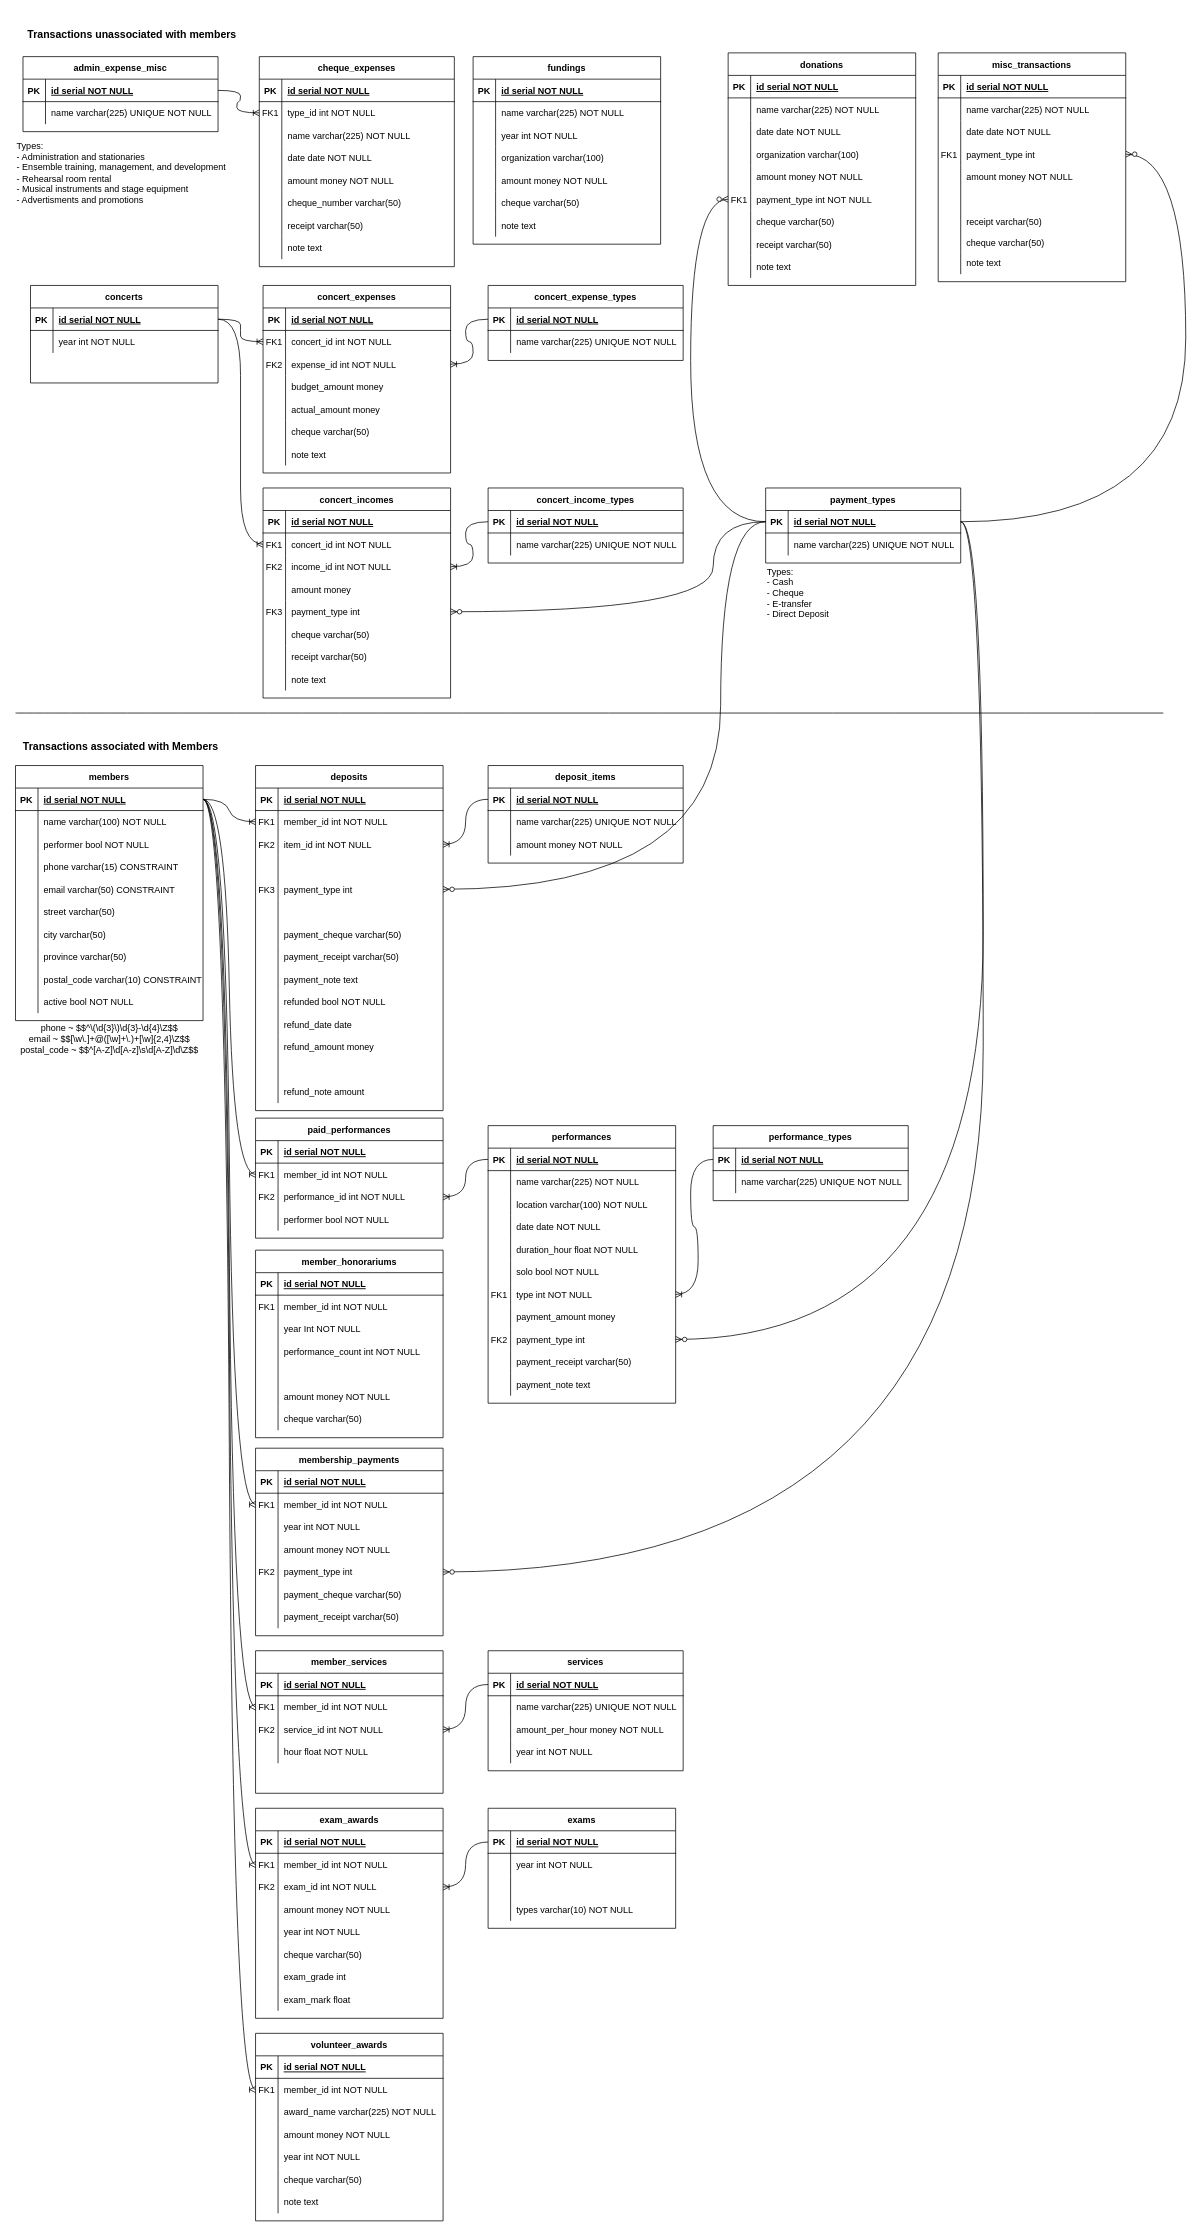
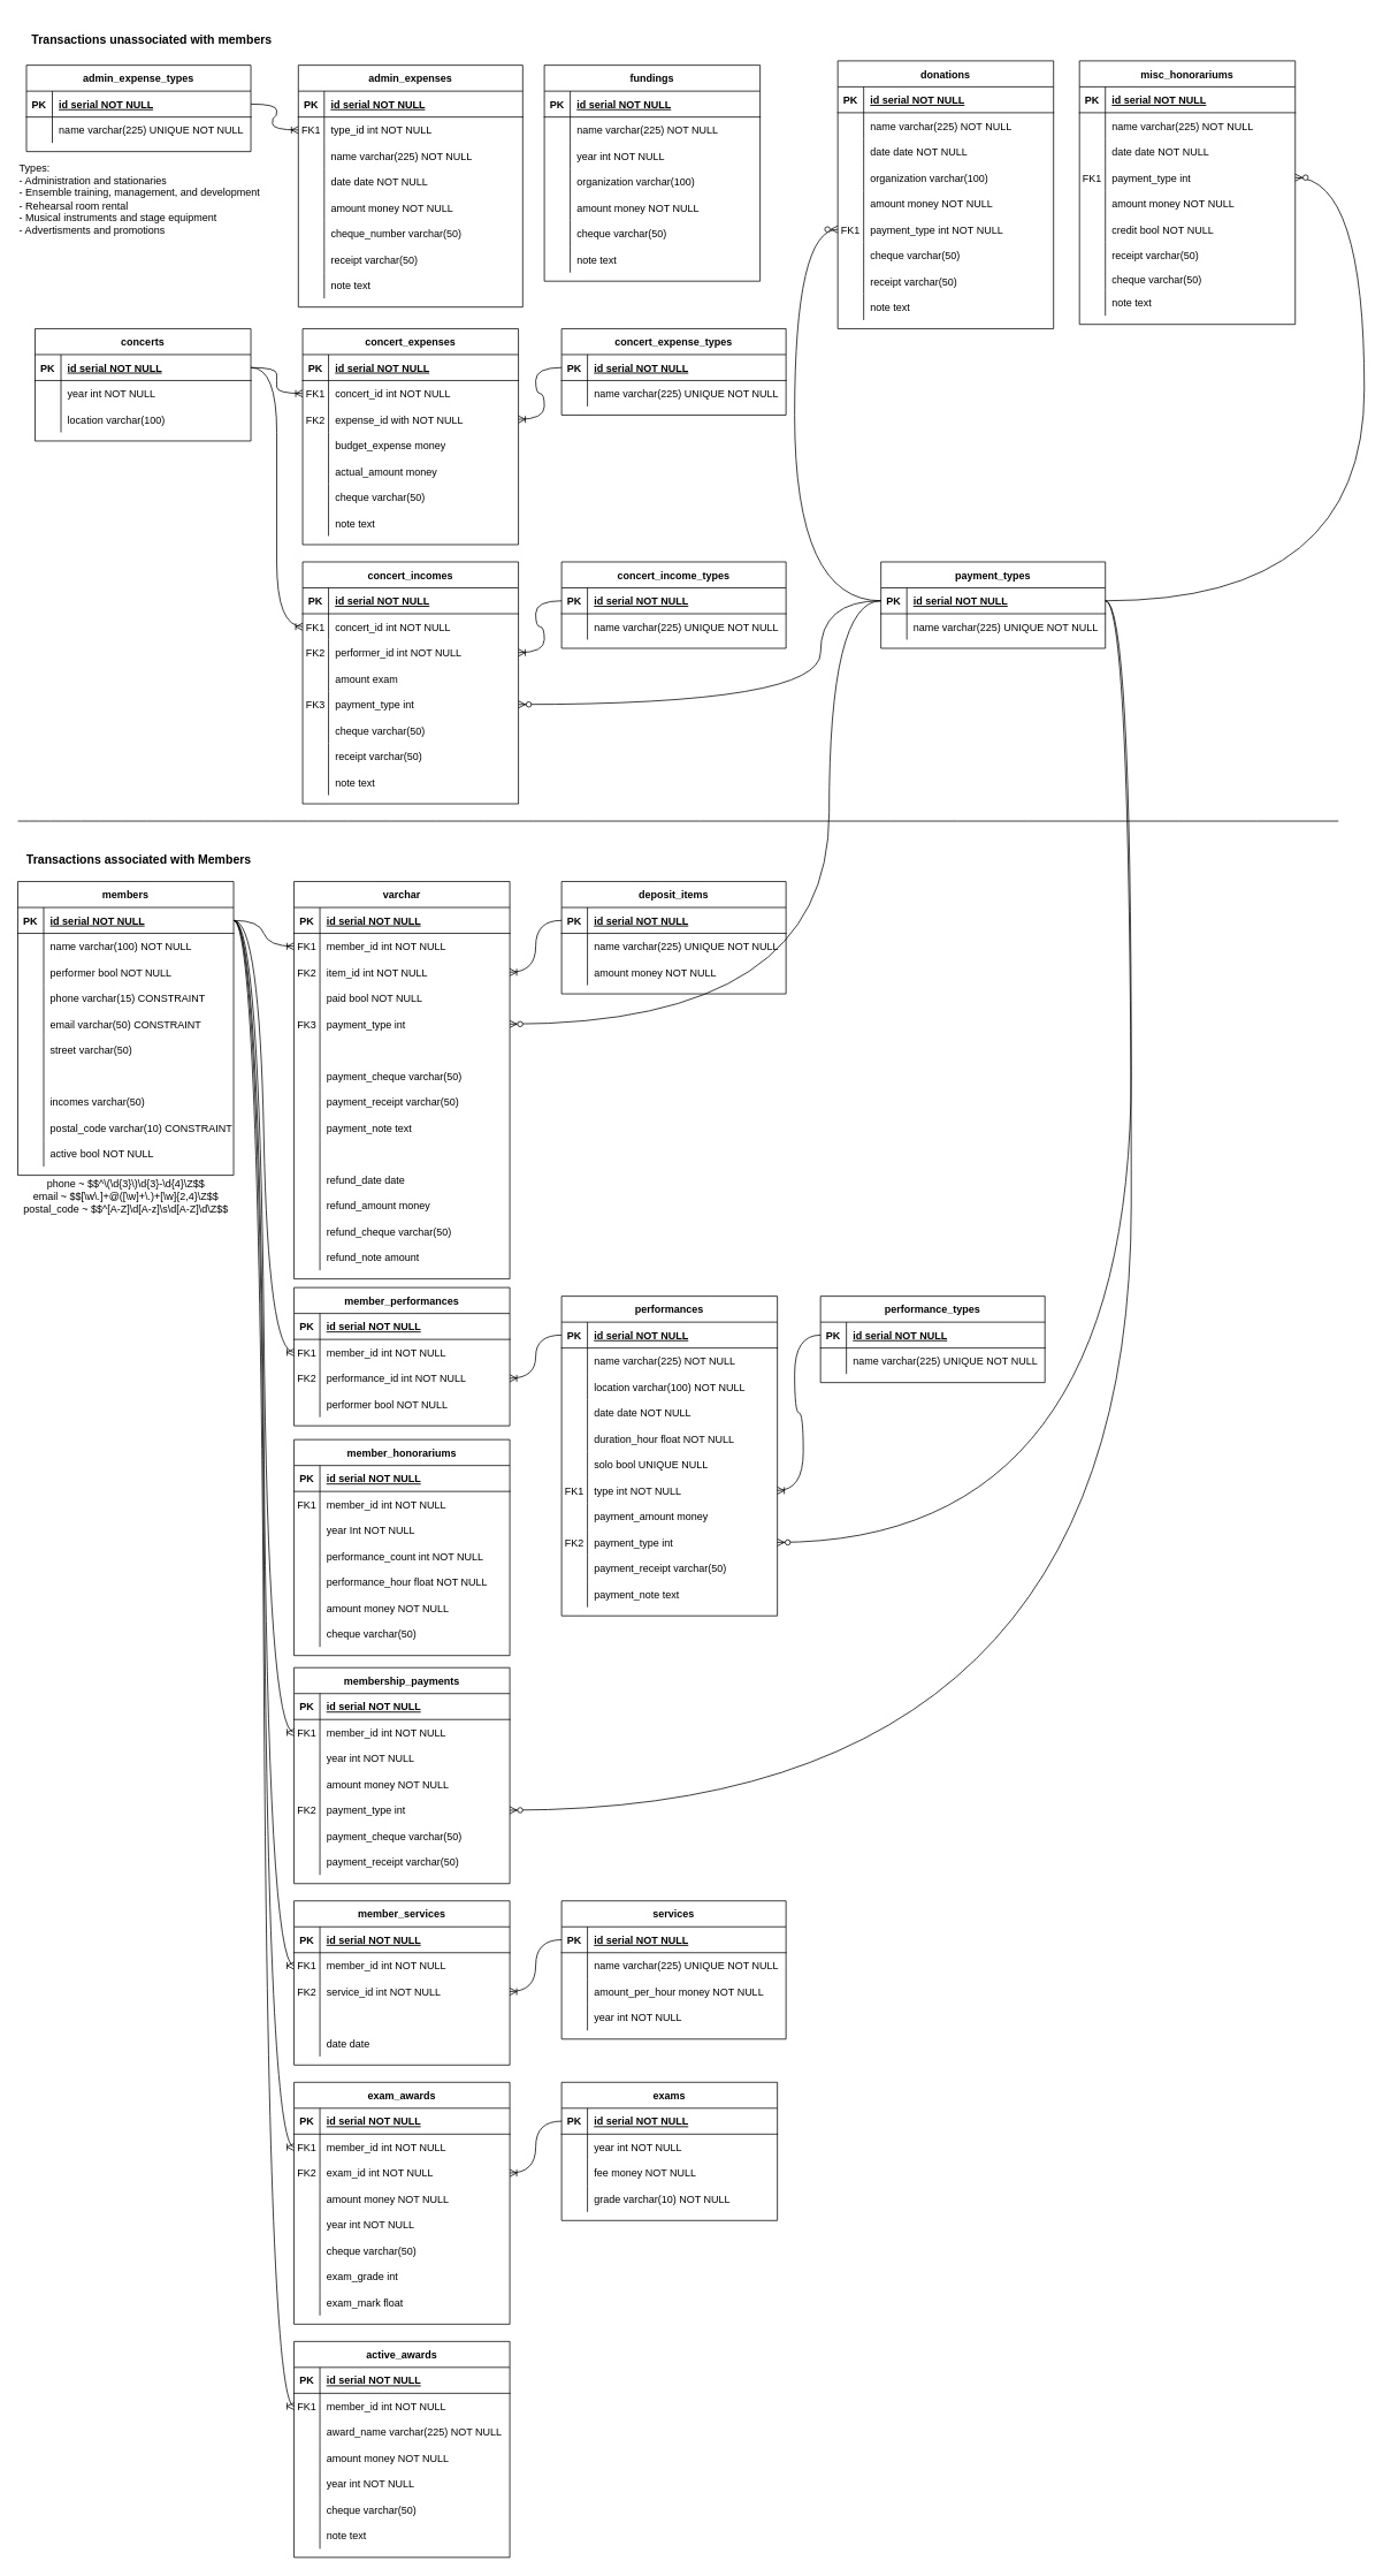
- <mxCell id="255" value="misc_transactions" style="shape=table;startSize=30;container=1;collapsible=1;childLayout=tableLayout;fixedRows=1;rowLines=0;fontStyle=1;align=center;resizeLast=1;" parent="1" vertex="1"><mxGeometry x="1250" y="70" width="250" height="305" as="geometry"><mxRectangle x="120" y="120" width="120" height="30" as="alternateBounds" /></mxGeometry></mxCell>
+ <mxCell id="255" value="misc_honorariums" style="shape=table;startSize=30;container=1;collapsible=1;childLayout=tableLayout;fixedRows=1;rowLines=0;fontStyle=1;align=center;resizeLast=1;" parent="1" vertex="1"><mxGeometry x="1250" y="70" width="250" height="305" as="geometry"><mxRectangle x="120" y="120" width="120" height="30" as="alternateBounds" /></mxGeometry></mxCell>
- <mxCell id="58" value="admin_expense_misc" style="shape=table;startSize=30;container=1;collapsible=1;childLayout=tableLayout;fixedRows=1;rowLines=0;fontStyle=1;align=center;resizeLast=1;" parent="1" vertex="1"><mxGeometry x="30" y="75" width="260" height="100" as="geometry"><mxRectangle x="120" y="120" width="120" height="30" as="alternateBounds" /></mxGeometry></mxCell>
+ <mxCell id="58" value="admin_expense_types" style="shape=table;startSize=30;container=1;collapsible=1;childLayout=tableLayout;fixedRows=1;rowLines=0;fontStyle=1;align=center;resizeLast=1;" parent="1" vertex="1"><mxGeometry x="30" y="75" width="260" height="100" as="geometry"><mxRectangle x="120" y="120" width="120" height="30" as="alternateBounds" /></mxGeometry></mxCell>
- <mxCell id="2" value="cheque_expenses" style="shape=table;startSize=30;container=1;collapsible=1;childLayout=tableLayout;fixedRows=1;rowLines=0;fontStyle=1;align=center;resizeLast=1;" parent="1" vertex="1"><mxGeometry x="345" y="75" width="260" height="280" as="geometry"><mxRectangle x="120" y="300" width="100" height="30" as="alternateBounds" /></mxGeometry></mxCell>
+ <mxCell id="2" value="admin_expenses" style="shape=table;startSize=30;container=1;collapsible=1;childLayout=tableLayout;fixedRows=1;rowLines=0;fontStyle=1;align=center;resizeLast=1;" parent="1" vertex="1"><mxGeometry x="345" y="75" width="260" height="280" as="geometry"><mxRectangle x="120" y="300" width="100" height="30" as="alternateBounds" /></mxGeometry></mxCell>
+ <mxCell id="273" value="credit bool NOT NULL" style="shape=partialRectangle;overflow=hidden;connectable=0;fillColor=none;top=0;left=0;bottom=0;right=0;align=left;spacingLeft=6;" parent="271" vertex="1"><mxGeometry x="30" width="220" height="30" as="geometry"><mxRectangle width="220" height="30" as="alternateBounds" /></mxGeometry></mxCell>
+ <mxCell id="382" value="location varchar(100)" style="shape=partialRectangle;overflow=hidden;connectable=0;fillColor=none;top=0;left=0;bottom=0;right=0;align=left;spacingLeft=6;" parent="380" vertex="1"><mxGeometry x="30" width="220" height="30" as="geometry"><mxRectangle width="220" height="30" as="alternateBounds" /></mxGeometry></mxCell>
- <mxCell id="392" value="expense_id int NOT NULL" style="shape=partialRectangle;overflow=hidden;connectable=0;fillColor=none;top=0;left=0;bottom=0;right=0;align=left;spacingLeft=6;" parent="390" vertex="1"><mxGeometry x="30" width="220" height="30" as="geometry"><mxRectangle width="220" height="30" as="alternateBounds" /></mxGeometry></mxCell>
+ <mxCell id="392" value="expense_id with NOT NULL" style="shape=partialRectangle;overflow=hidden;connectable=0;fillColor=none;top=0;left=0;bottom=0;right=0;align=left;spacingLeft=6;" parent="390" vertex="1"><mxGeometry x="30" width="220" height="30" as="geometry"><mxRectangle width="220" height="30" as="alternateBounds" /></mxGeometry></mxCell>
- <mxCell id="395" value="budget_amount money" style="shape=partialRectangle;overflow=hidden;connectable=0;fillColor=none;top=0;left=0;bottom=0;right=0;align=left;spacingLeft=6;" parent="393" vertex="1"><mxGeometry x="30" width="220" height="30" as="geometry"><mxRectangle width="220" height="30" as="alternateBounds" /></mxGeometry></mxCell>
+ <mxCell id="395" value="budget_expense money" style="shape=partialRectangle;overflow=hidden;connectable=0;fillColor=none;top=0;left=0;bottom=0;right=0;align=left;spacingLeft=6;" parent="393" vertex="1"><mxGeometry x="30" width="220" height="30" as="geometry"><mxRectangle width="220" height="30" as="alternateBounds" /></mxGeometry></mxCell>
- <mxCell id="428" value="income_id int NOT NULL" style="shape=partialRectangle;overflow=hidden;connectable=0;fillColor=none;top=0;left=0;bottom=0;right=0;align=left;spacingLeft=6;" parent="426" vertex="1"><mxGeometry x="30" width="220" height="30" as="geometry"><mxRectangle width="220" height="30" as="alternateBounds" /></mxGeometry></mxCell>
+ <mxCell id="428" value="performer_id int NOT NULL" style="shape=partialRectangle;overflow=hidden;connectable=0;fillColor=none;top=0;left=0;bottom=0;right=0;align=left;spacingLeft=6;" parent="426" vertex="1"><mxGeometry x="30" width="220" height="30" as="geometry"><mxRectangle width="220" height="30" as="alternateBounds" /></mxGeometry></mxCell>
- <mxCell id="431" value="amount money" style="shape=partialRectangle;overflow=hidden;connectable=0;fillColor=none;top=0;left=0;bottom=0;right=0;align=left;spacingLeft=6;" parent="429" vertex="1"><mxGeometry x="30" width="220" height="30" as="geometry"><mxRectangle width="220" height="30" as="alternateBounds" /></mxGeometry></mxCell>
+ <mxCell id="431" value="amount exam" style="shape=partialRectangle;overflow=hidden;connectable=0;fillColor=none;top=0;left=0;bottom=0;right=0;align=left;spacingLeft=6;" parent="429" vertex="1"><mxGeometry x="30" width="220" height="30" as="geometry"><mxRectangle width="220" height="30" as="alternateBounds" /></mxGeometry></mxCell>
- <mxCell id="283" value="Types:&lt;br&gt;- Cash&lt;br&gt;- Cheque&lt;br&gt;- E-transfer&lt;br&gt;- Direct Deposit" style="text;html=1;align=left;verticalAlign=middle;resizable=0;points=[];autosize=1;strokeColor=none;fillColor=none;" parent="1" vertex="1"><mxGeometry x="1020" y="750" width="100" height="80" as="geometry" /></mxCell>
- <mxCell id="69" value="deposits" style="shape=table;startSize=30;container=1;collapsible=1;childLayout=tableLayout;fixedRows=1;rowLines=0;fontStyle=1;align=center;resizeLast=1;" parent="1" vertex="1"><mxGeometry x="340" y="1020" width="250" height="460" as="geometry"><mxRectangle x="120" y="120" width="120" height="30" as="alternateBounds" /></mxGeometry></mxCell>
+ <mxCell id="69" value="varchar" style="shape=table;startSize=30;container=1;collapsible=1;childLayout=tableLayout;fixedRows=1;rowLines=0;fontStyle=1;align=center;resizeLast=1;" parent="1" vertex="1"><mxGeometry x="340" y="1020" width="250" height="460" as="geometry"><mxRectangle x="120" y="120" width="120" height="30" as="alternateBounds" /></mxGeometry></mxCell>
+ <mxCell id="81" value="paid bool NOT NULL" style="shape=partialRectangle;overflow=hidden;connectable=0;fillColor=none;top=0;left=0;bottom=0;right=0;align=left;spacingLeft=6;" parent="79" vertex="1"><mxGeometry x="30" width="220" height="30" as="geometry"><mxRectangle width="220" height="30" as="alternateBounds" /></mxGeometry></mxCell>
- <mxCell id="48" value="city varchar(50) " style="shape=partialRectangle;overflow=hidden;connectable=0;fillColor=none;top=0;left=0;bottom=0;right=0;align=left;spacingLeft=6;" parent="46" vertex="1"><mxGeometry x="30" width="220" height="30" as="geometry"><mxRectangle width="220" height="30" as="alternateBounds" /></mxGeometry></mxCell>
- <mxCell id="51" value="province varchar(50)" style="shape=partialRectangle;overflow=hidden;connectable=0;fillColor=none;top=0;left=0;bottom=0;right=0;align=left;spacingLeft=6;" parent="49" vertex="1"><mxGeometry x="30" width="220" height="30" as="geometry"><mxRectangle width="220" height="30" as="alternateBounds" /></mxGeometry></mxCell>
+ <mxCell id="51" value="incomes varchar(50)" style="shape=partialRectangle;overflow=hidden;connectable=0;fillColor=none;top=0;left=0;bottom=0;right=0;align=left;spacingLeft=6;" parent="49" vertex="1"><mxGeometry x="30" width="220" height="30" as="geometry"><mxRectangle width="220" height="30" as="alternateBounds" /></mxGeometry></mxCell>
- <mxCell id="98" value="refunded bool NOT NULL" style="shape=partialRectangle;overflow=hidden;connectable=0;fillColor=none;top=0;left=0;bottom=0;right=0;align=left;spacingLeft=6;" parent="96" vertex="1"><mxGeometry x="30" width="220" height="30" as="geometry"><mxRectangle width="220" height="30" as="alternateBounds" /></mxGeometry></mxCell>
+ <mxCell id="107" value="refund_cheque varchar(50)" style="shape=partialRectangle;overflow=hidden;connectable=0;fillColor=none;top=0;left=0;bottom=0;right=0;align=left;spacingLeft=6;" parent="105" vertex="1"><mxGeometry x="30" width="220" height="30" as="geometry"><mxRectangle width="220" height="30" as="alternateBounds" /></mxGeometry></mxCell>
- <mxCell id="155" value="paid_performances" style="shape=table;startSize=30;container=1;collapsible=1;childLayout=tableLayout;fixedRows=1;rowLines=0;fontStyle=1;align=center;resizeLast=1;" parent="1" vertex="1"><mxGeometry x="340" y="1490" width="250" height="160" as="geometry"><mxRectangle x="120" y="120" width="120" height="30" as="alternateBounds" /></mxGeometry></mxCell>
+ <mxCell id="155" value="member_performances" style="shape=table;startSize=30;container=1;collapsible=1;childLayout=tableLayout;fixedRows=1;rowLines=0;fontStyle=1;align=center;resizeLast=1;" parent="1" vertex="1"><mxGeometry x="340" y="1490" width="250" height="160" as="geometry"><mxRectangle x="120" y="120" width="120" height="30" as="alternateBounds" /></mxGeometry></mxCell>
- <mxCell id="139" value="solo bool NOT NULL" style="shape=partialRectangle;overflow=hidden;connectable=0;fillColor=none;top=0;left=0;bottom=0;right=0;align=left;spacingLeft=6;" parent="137" vertex="1"><mxGeometry x="30" width="220" height="30" as="geometry"><mxRectangle width="220" height="30" as="alternateBounds" /></mxGeometry></mxCell>
+ <mxCell id="139" value="solo bool UNIQUE NULL" style="shape=partialRectangle;overflow=hidden;connectable=0;fillColor=none;top=0;left=0;bottom=0;right=0;align=left;spacingLeft=6;" parent="137" vertex="1"><mxGeometry x="30" width="220" height="30" as="geometry"><mxRectangle width="220" height="30" as="alternateBounds" /></mxGeometry></mxCell>
+ <mxCell id="480" value="performance_hour float NOT NULL" style="shape=partialRectangle;overflow=hidden;connectable=0;fillColor=none;top=0;left=0;bottom=0;right=0;align=left;spacingLeft=6;" parent="478" vertex="1"><mxGeometry x="30" width="220" height="30" as="geometry"><mxRectangle width="220" height="30" as="alternateBounds" /></mxGeometry></mxCell>
- <mxCell id="309" value="hour float NOT NULL" style="shape=partialRectangle;overflow=hidden;connectable=0;fillColor=none;top=0;left=0;bottom=0;right=0;align=left;spacingLeft=6;" parent="307" vertex="1"><mxGeometry x="30" width="220" height="30" as="geometry"><mxRectangle width="220" height="30" as="alternateBounds" /></mxGeometry></mxCell>
+ <mxCell id="312" value="date date" style="shape=partialRectangle;overflow=hidden;connectable=0;fillColor=none;top=0;left=0;bottom=0;right=0;align=left;spacingLeft=6;" parent="310" vertex="1"><mxGeometry x="30" width="220" height="30" as="geometry"><mxRectangle width="220" height="30" as="alternateBounds" /></mxGeometry></mxCell>
+ <mxCell id="347" value="fee money NOT NULL" style="shape=partialRectangle;overflow=hidden;connectable=0;fillColor=none;top=0;left=0;bottom=0;right=0;align=left;spacingLeft=6;" parent="345" vertex="1"><mxGeometry x="30" width="220" height="30" as="geometry"><mxRectangle width="220" height="30" as="alternateBounds" /></mxGeometry></mxCell>
- <mxCell id="350" value="types varchar(10) NOT NULL" style="shape=partialRectangle;overflow=hidden;connectable=0;fillColor=none;top=0;left=0;bottom=0;right=0;align=left;spacingLeft=6;" parent="348" vertex="1"><mxGeometry x="30" width="220" height="30" as="geometry"><mxRectangle width="220" height="30" as="alternateBounds" /></mxGeometry></mxCell>
+ <mxCell id="350" value="grade varchar(10) NOT NULL" style="shape=partialRectangle;overflow=hidden;connectable=0;fillColor=none;top=0;left=0;bottom=0;right=0;align=left;spacingLeft=6;" parent="348" vertex="1"><mxGeometry x="30" width="220" height="30" as="geometry"><mxRectangle width="220" height="30" as="alternateBounds" /></mxGeometry></mxCell>
- <mxCell id="351" value="volunteer_awards" style="shape=table;startSize=30;container=1;collapsible=1;childLayout=tableLayout;fixedRows=1;rowLines=0;fontStyle=1;align=center;resizeLast=1;" parent="1" vertex="1"><mxGeometry x="340" y="2710" width="250" height="250" as="geometry"><mxRectangle x="120" y="120" width="120" height="30" as="alternateBounds" /></mxGeometry></mxCell>
+ <mxCell id="351" value="active_awards" style="shape=table;startSize=30;container=1;collapsible=1;childLayout=tableLayout;fixedRows=1;rowLines=0;fontStyle=1;align=center;resizeLast=1;" parent="1" vertex="1"><mxGeometry x="340" y="2710" width="250" height="250" as="geometry"><mxRectangle x="120" y="120" width="120" height="30" as="alternateBounds" /></mxGeometry></mxCell>
